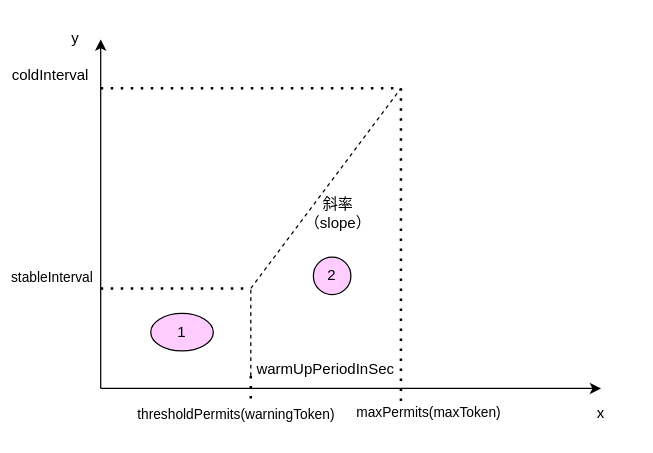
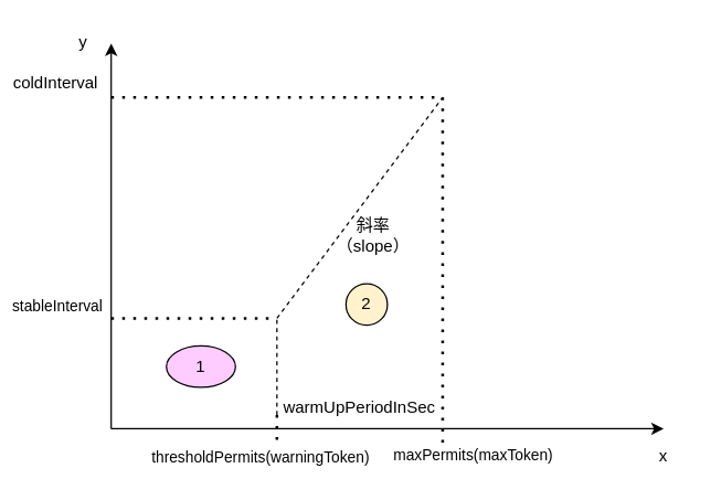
- <mxCell id="19" value="2" style="ellipse;whiteSpace=wrap;html=1;aspect=fixed;fillColor=#FFCCFF;" vertex="1" parent="1"><mxGeometry x="250" y="205" width="30" height="30" as="geometry" /></mxCell>
+ <mxCell id="19" value="2" style="ellipse;whiteSpace=wrap;html=1;aspect=fixed;fillColor=#fff2cc;" vertex="1" parent="1"><mxGeometry x="250" y="205" width="30" height="30" as="geometry" /></mxCell>
